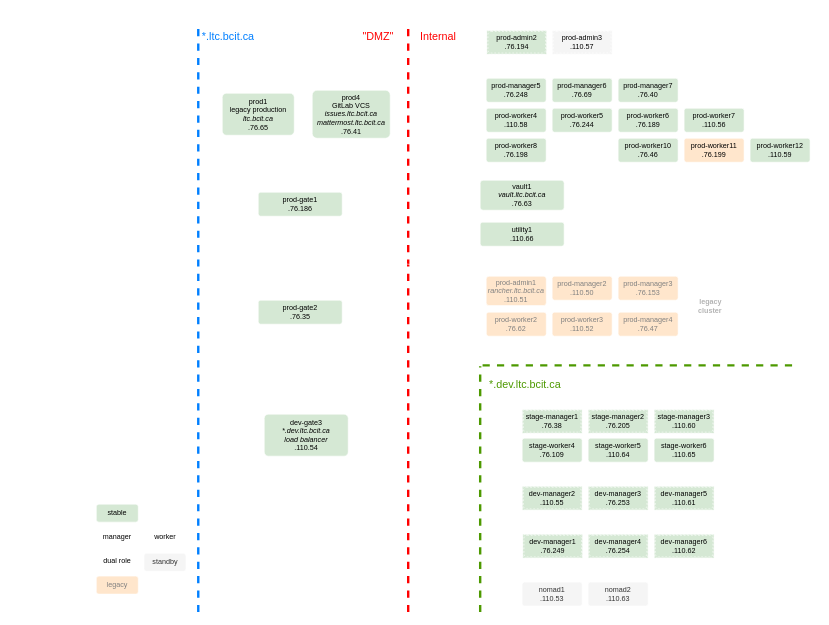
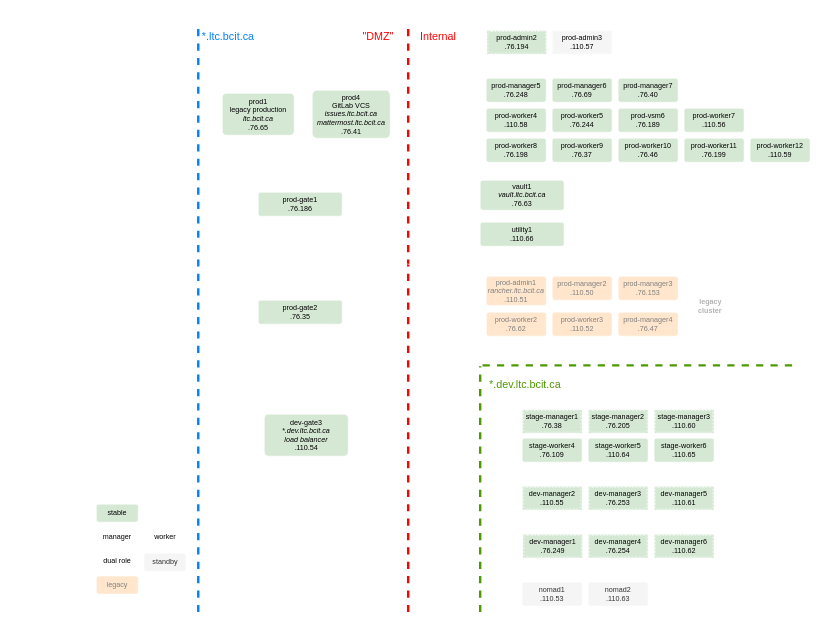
- <mxCell id="87" value="prod-worker6&lt;br&gt;.76.189" style="rounded=1;arcSize=10;whiteSpace=wrap;html=1;align=center;fillColor=#d5e8d4;strokeColor=#FFFFFF;" parent="76" vertex="1"><mxGeometry x="230" y="140" width="100" height="40" as="geometry" /></mxCell>
+ <mxCell id="87" value="prod-vsm6&lt;br&gt;.76.189" style="rounded=1;arcSize=10;whiteSpace=wrap;html=1;align=center;fillColor=#d5e8d4;strokeColor=#FFFFFF;" parent="76" vertex="1"><mxGeometry x="230" y="140" width="100" height="40" as="geometry" /></mxCell>
+ <mxCell id="89" value="prod-worker9&lt;br&gt;.76.37" style="rounded=1;arcSize=10;whiteSpace=wrap;html=1;align=center;fillColor=#d5e8d4;strokeColor=#FFFFFF;" parent="76" vertex="1"><mxGeometry x="120" y="190" width="100" height="40" as="geometry" /></mxCell>
- <mxCell id="86" value="prod-worker11&lt;br&gt;.76.199" style="rounded=1;arcSize=10;whiteSpace=wrap;html=1;align=center;fillColor=#ffe6cc;strokeColor=#FFFFFF;" parent="76" vertex="1"><mxGeometry x="340" y="190" width="100" height="40" as="geometry" /></mxCell>
+ <mxCell id="86" value="prod-worker11&lt;br&gt;.76.199" style="rounded=1;arcSize=10;whiteSpace=wrap;html=1;align=center;fillColor=#d5e8d4;strokeColor=#FFFFFF;" parent="76" vertex="1"><mxGeometry x="340" y="190" width="100" height="40" as="geometry" /></mxCell>
